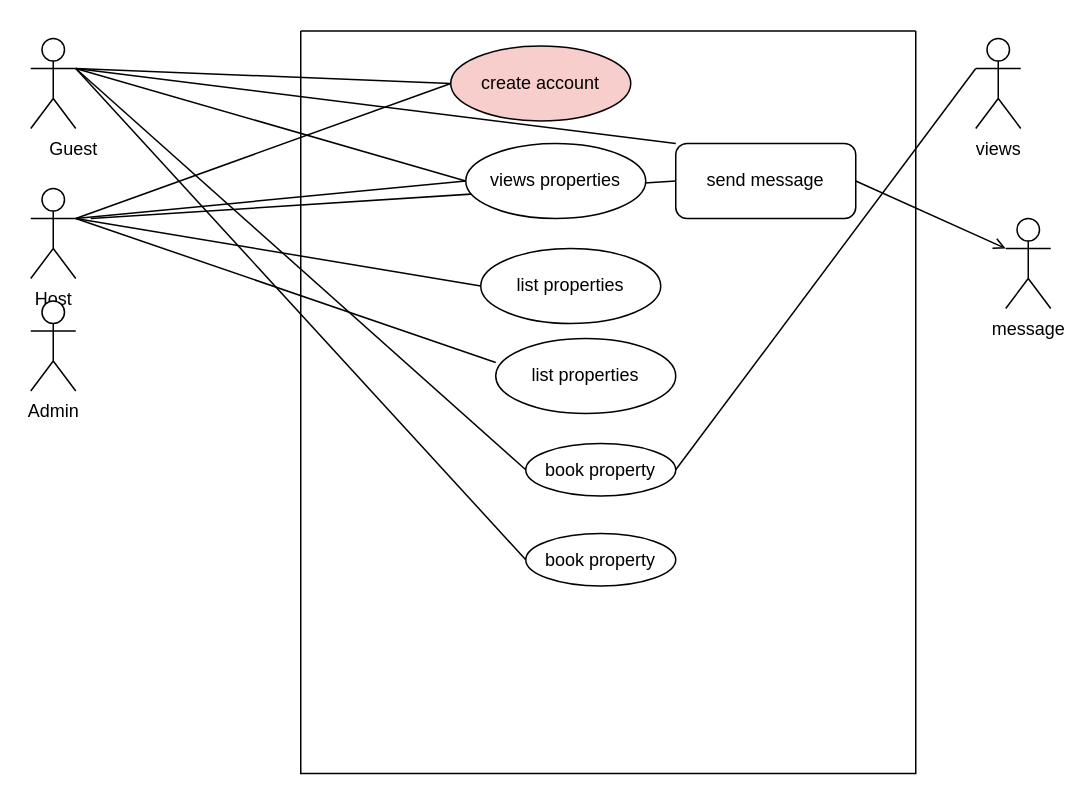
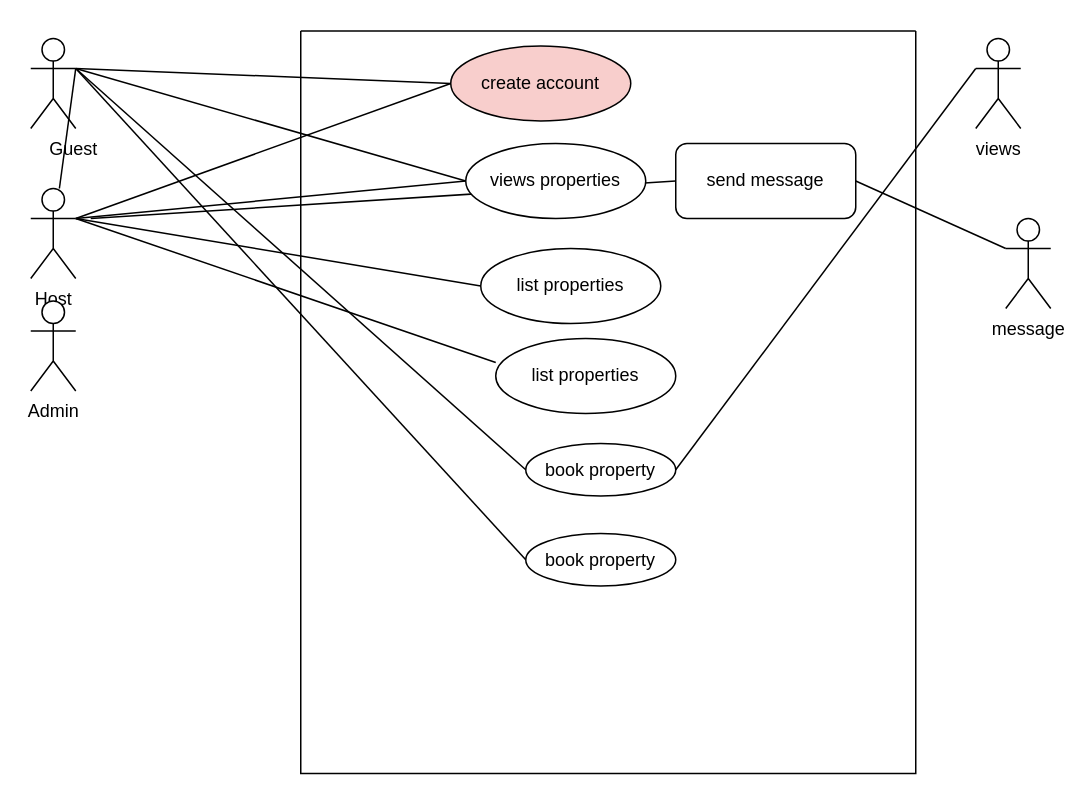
- <mxCell id="26" value="" style="endArrow=none;html=1;rounded=0;entryX=0;entryY=0;entryDx=0;entryDy=0;exitX=1;exitY=0.333;exitDx=0;exitDy=0;exitPerimeter=0;" edge="1" parent="1" source="11" target="10"><mxGeometry width="50" height="50" relative="1" as="geometry"><mxPoint x="60" y="55" as="sourcePoint" /><mxPoint x="320" y="130" as="targetPoint" /></mxGeometry></mxCell>
+ <mxCell id="26" value="" style="endArrow=none;html=1;rounded=0;exitX=1;exitY=0.333;exitDx=0;exitDy=0;exitPerimeter=0;" edge="1" parent="1" source="11" target="12"><mxGeometry width="50" height="50" relative="1" as="geometry"><mxPoint x="60" y="55" as="sourcePoint" /><mxPoint x="320" y="130" as="targetPoint" /></mxGeometry></mxCell>
- <mxCell id="25" value="" style="endArrow=open;html=1;rounded=0;entryX=0;entryY=0.333;entryDx=0;entryDy=0;entryPerimeter=0;exitX=1;exitY=0.5;exitDx=0;exitDy=0;" edge="1" parent="1" source="10" target="24"><mxGeometry width="50" height="50" relative="1" as="geometry"><mxPoint x="320" y="295" as="sourcePoint" /><mxPoint x="370" y="245" as="targetPoint" /></mxGeometry></mxCell>
+ <mxCell id="25" value="" style="endArrow=none;html=1;rounded=0;entryX=0;entryY=0.333;entryDx=0;entryDy=0;entryPerimeter=0;exitX=1;exitY=0.5;exitDx=0;exitDy=0;" edge="1" parent="1" source="10" target="24"><mxGeometry width="50" height="50" relative="1" as="geometry"><mxPoint x="320" y="295" as="sourcePoint" /><mxPoint x="370" y="245" as="targetPoint" /></mxGeometry></mxCell>
